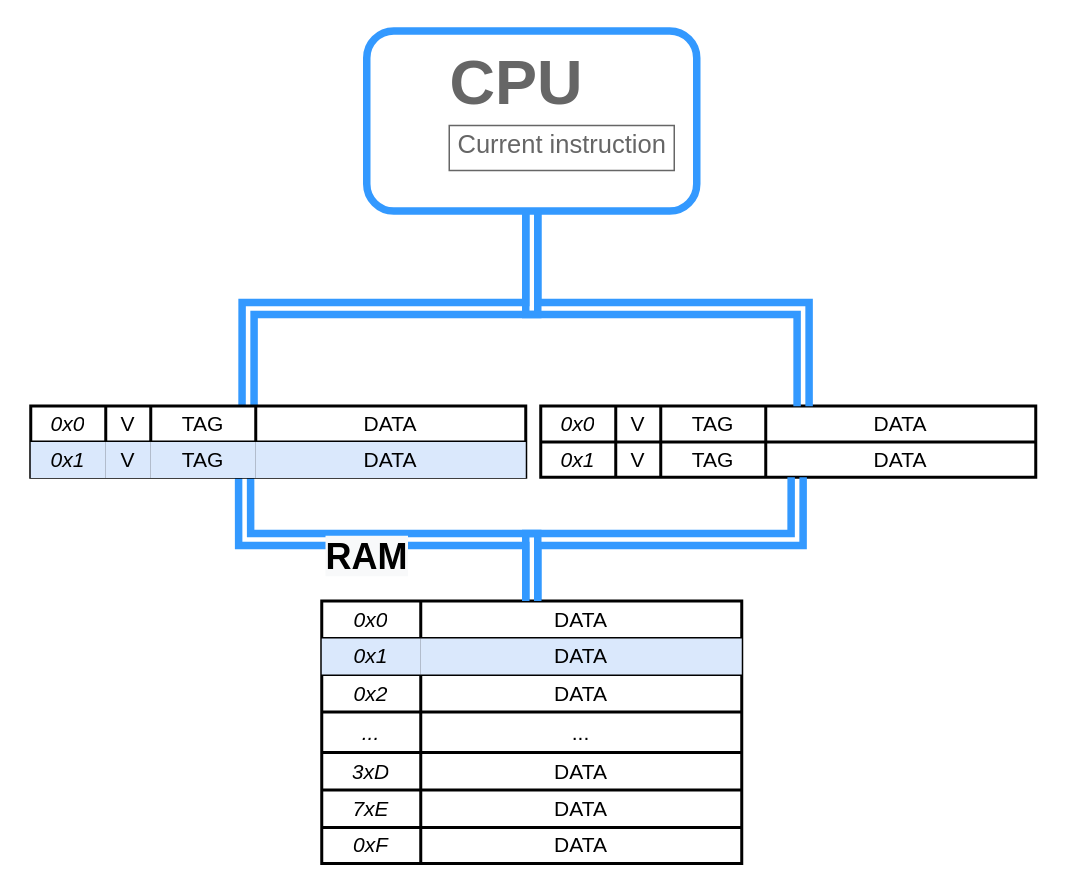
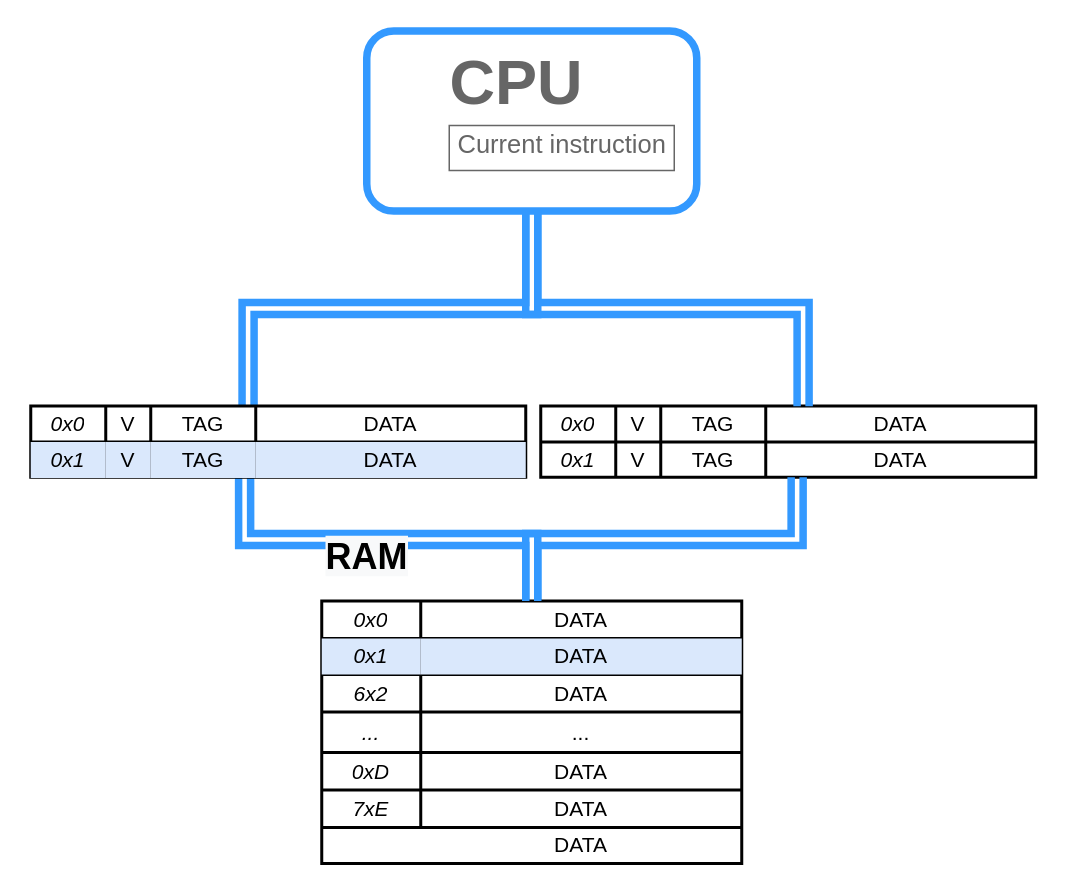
- <mxCell id="15" value="0x2" style="shape=partialRectangle;html=1;whiteSpace=wrap;connectable=0;fillColor=none;top=0;left=0;bottom=0;right=0;overflow=hidden;pointerEvents=1;fontSize=14;strokeColor=default;strokeWidth=2;fontStyle=2" parent="14" vertex="1"><mxGeometry width="66" height="25" as="geometry"><mxRectangle width="66" height="25" as="alternateBounds" /></mxGeometry></mxCell>
+ <mxCell id="15" value="6x2" style="shape=partialRectangle;html=1;whiteSpace=wrap;connectable=0;fillColor=none;top=0;left=0;bottom=0;right=0;overflow=hidden;pointerEvents=1;fontSize=14;strokeColor=default;strokeWidth=2;fontStyle=2" parent="14" vertex="1"><mxGeometry width="66" height="25" as="geometry"><mxRectangle width="66" height="25" as="alternateBounds" /></mxGeometry></mxCell>
- <mxCell id="21" value="3xD" style="shape=partialRectangle;html=1;whiteSpace=wrap;connectable=0;fillColor=none;top=0;left=0;bottom=0;right=0;overflow=hidden;pointerEvents=1;fontSize=14;strokeColor=default;strokeWidth=2;fontStyle=2" parent="20" vertex="1"><mxGeometry width="66" height="25" as="geometry"><mxRectangle width="66" height="25" as="alternateBounds" /></mxGeometry></mxCell>
+ <mxCell id="21" value="0xD" style="shape=partialRectangle;html=1;whiteSpace=wrap;connectable=0;fillColor=none;top=0;left=0;bottom=0;right=0;overflow=hidden;pointerEvents=1;fontSize=14;strokeColor=default;strokeWidth=2;fontStyle=2" parent="20" vertex="1"><mxGeometry width="66" height="25" as="geometry"><mxRectangle width="66" height="25" as="alternateBounds" /></mxGeometry></mxCell>
- <mxCell id="27" value="0xF" style="shape=partialRectangle;html=1;whiteSpace=wrap;connectable=0;fillColor=none;top=0;left=0;bottom=0;right=0;overflow=hidden;pointerEvents=1;fontSize=14;strokeColor=default;strokeWidth=2;fontStyle=2" parent="26" vertex="1"><mxGeometry width="66" height="24" as="geometry"><mxRectangle width="66" height="24" as="alternateBounds" /></mxGeometry></mxCell>
